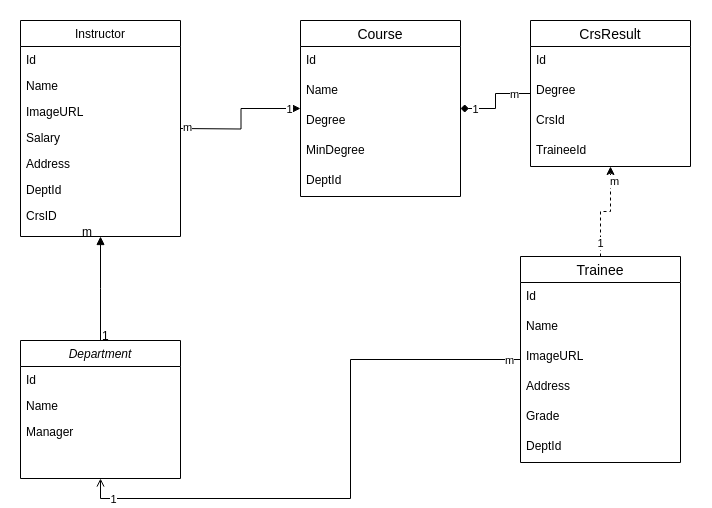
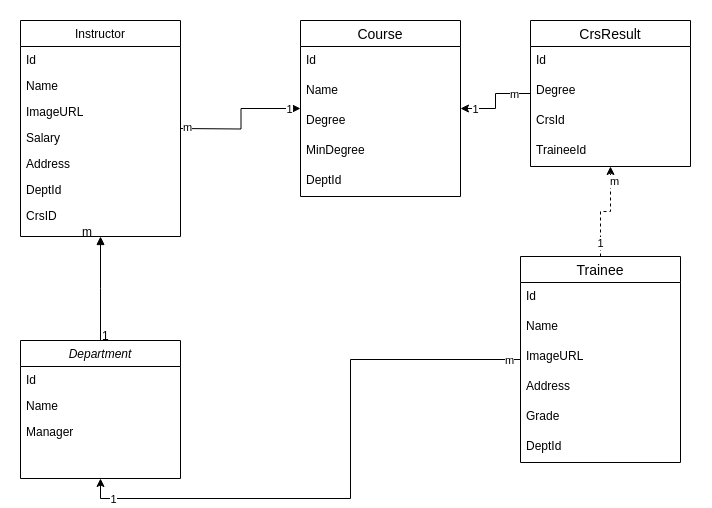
- <mxCell id="26" style="edgeStyle=orthogonalEdgeStyle;rounded=0;orthogonalLoop=1;jettySize=auto;html=1;endArrow=diamond;" edge="1" parent="1" source="29" target="20"><mxGeometry relative="1" as="geometry" /></mxCell>
+ <mxCell id="26" style="edgeStyle=orthogonalEdgeStyle;rounded=0;orthogonalLoop=1;jettySize=auto;html=1;" edge="1" parent="1" source="29" target="20"><mxGeometry relative="1" as="geometry" /></mxCell>
- <mxCell id="34" style="edgeStyle=orthogonalEdgeStyle;rounded=0;orthogonalLoop=1;jettySize=auto;html=1;entryX=0.5;entryY=1;entryDx=0;entryDy=0;endArrow=open;" edge="1" parent="1" source="40" target="2"><mxGeometry relative="1" as="geometry" /></mxCell>
+ <mxCell id="34" style="edgeStyle=orthogonalEdgeStyle;rounded=0;orthogonalLoop=1;jettySize=auto;html=1;entryX=0.5;entryY=1;entryDx=0;entryDy=0;" edge="1" parent="1" source="40" target="2"><mxGeometry relative="1" as="geometry" /></mxCell>
